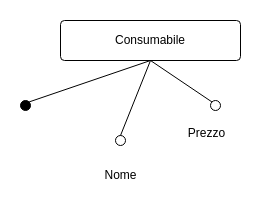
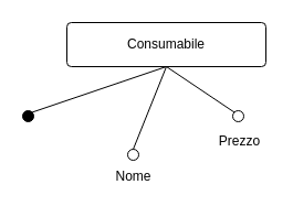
- <mxCell id="5" value="Prezzo" style="text;html=1;align=center;verticalAlign=middle;resizable=0;points=[];autosize=1;strokeColor=none;fillColor=none;" parent="1" vertex="1"><mxGeometry x="178" y="120" width="55" height="26" as="geometry" /></mxCell>
+ <mxCell id="5" value="Prezzo" style="text;html=1;align=center;verticalAlign=middle;resizable=0;points=[];autosize=1;strokeColor=none;fillColor=none;" parent="1" vertex="1"><mxGeometry x="188" y="115" width="55" height="26" as="geometry" /></mxCell>
- <mxCell id="4" value="Nome" style="text;html=1;align=center;verticalAlign=middle;resizable=0;points=[];autosize=1;strokeColor=none;fillColor=none;" parent="1" vertex="1"><mxGeometry x="90" y="160" width="60" height="30" as="geometry" /></mxCell>
+ <mxCell id="4" value="Nome" style="text;html=1;align=center;verticalAlign=middle;resizable=0;points=[];autosize=1;strokeColor=none;fillColor=none;" parent="1" vertex="1"><mxGeometry x="90" y="145" width="60" height="30" as="geometry" /></mxCell>
